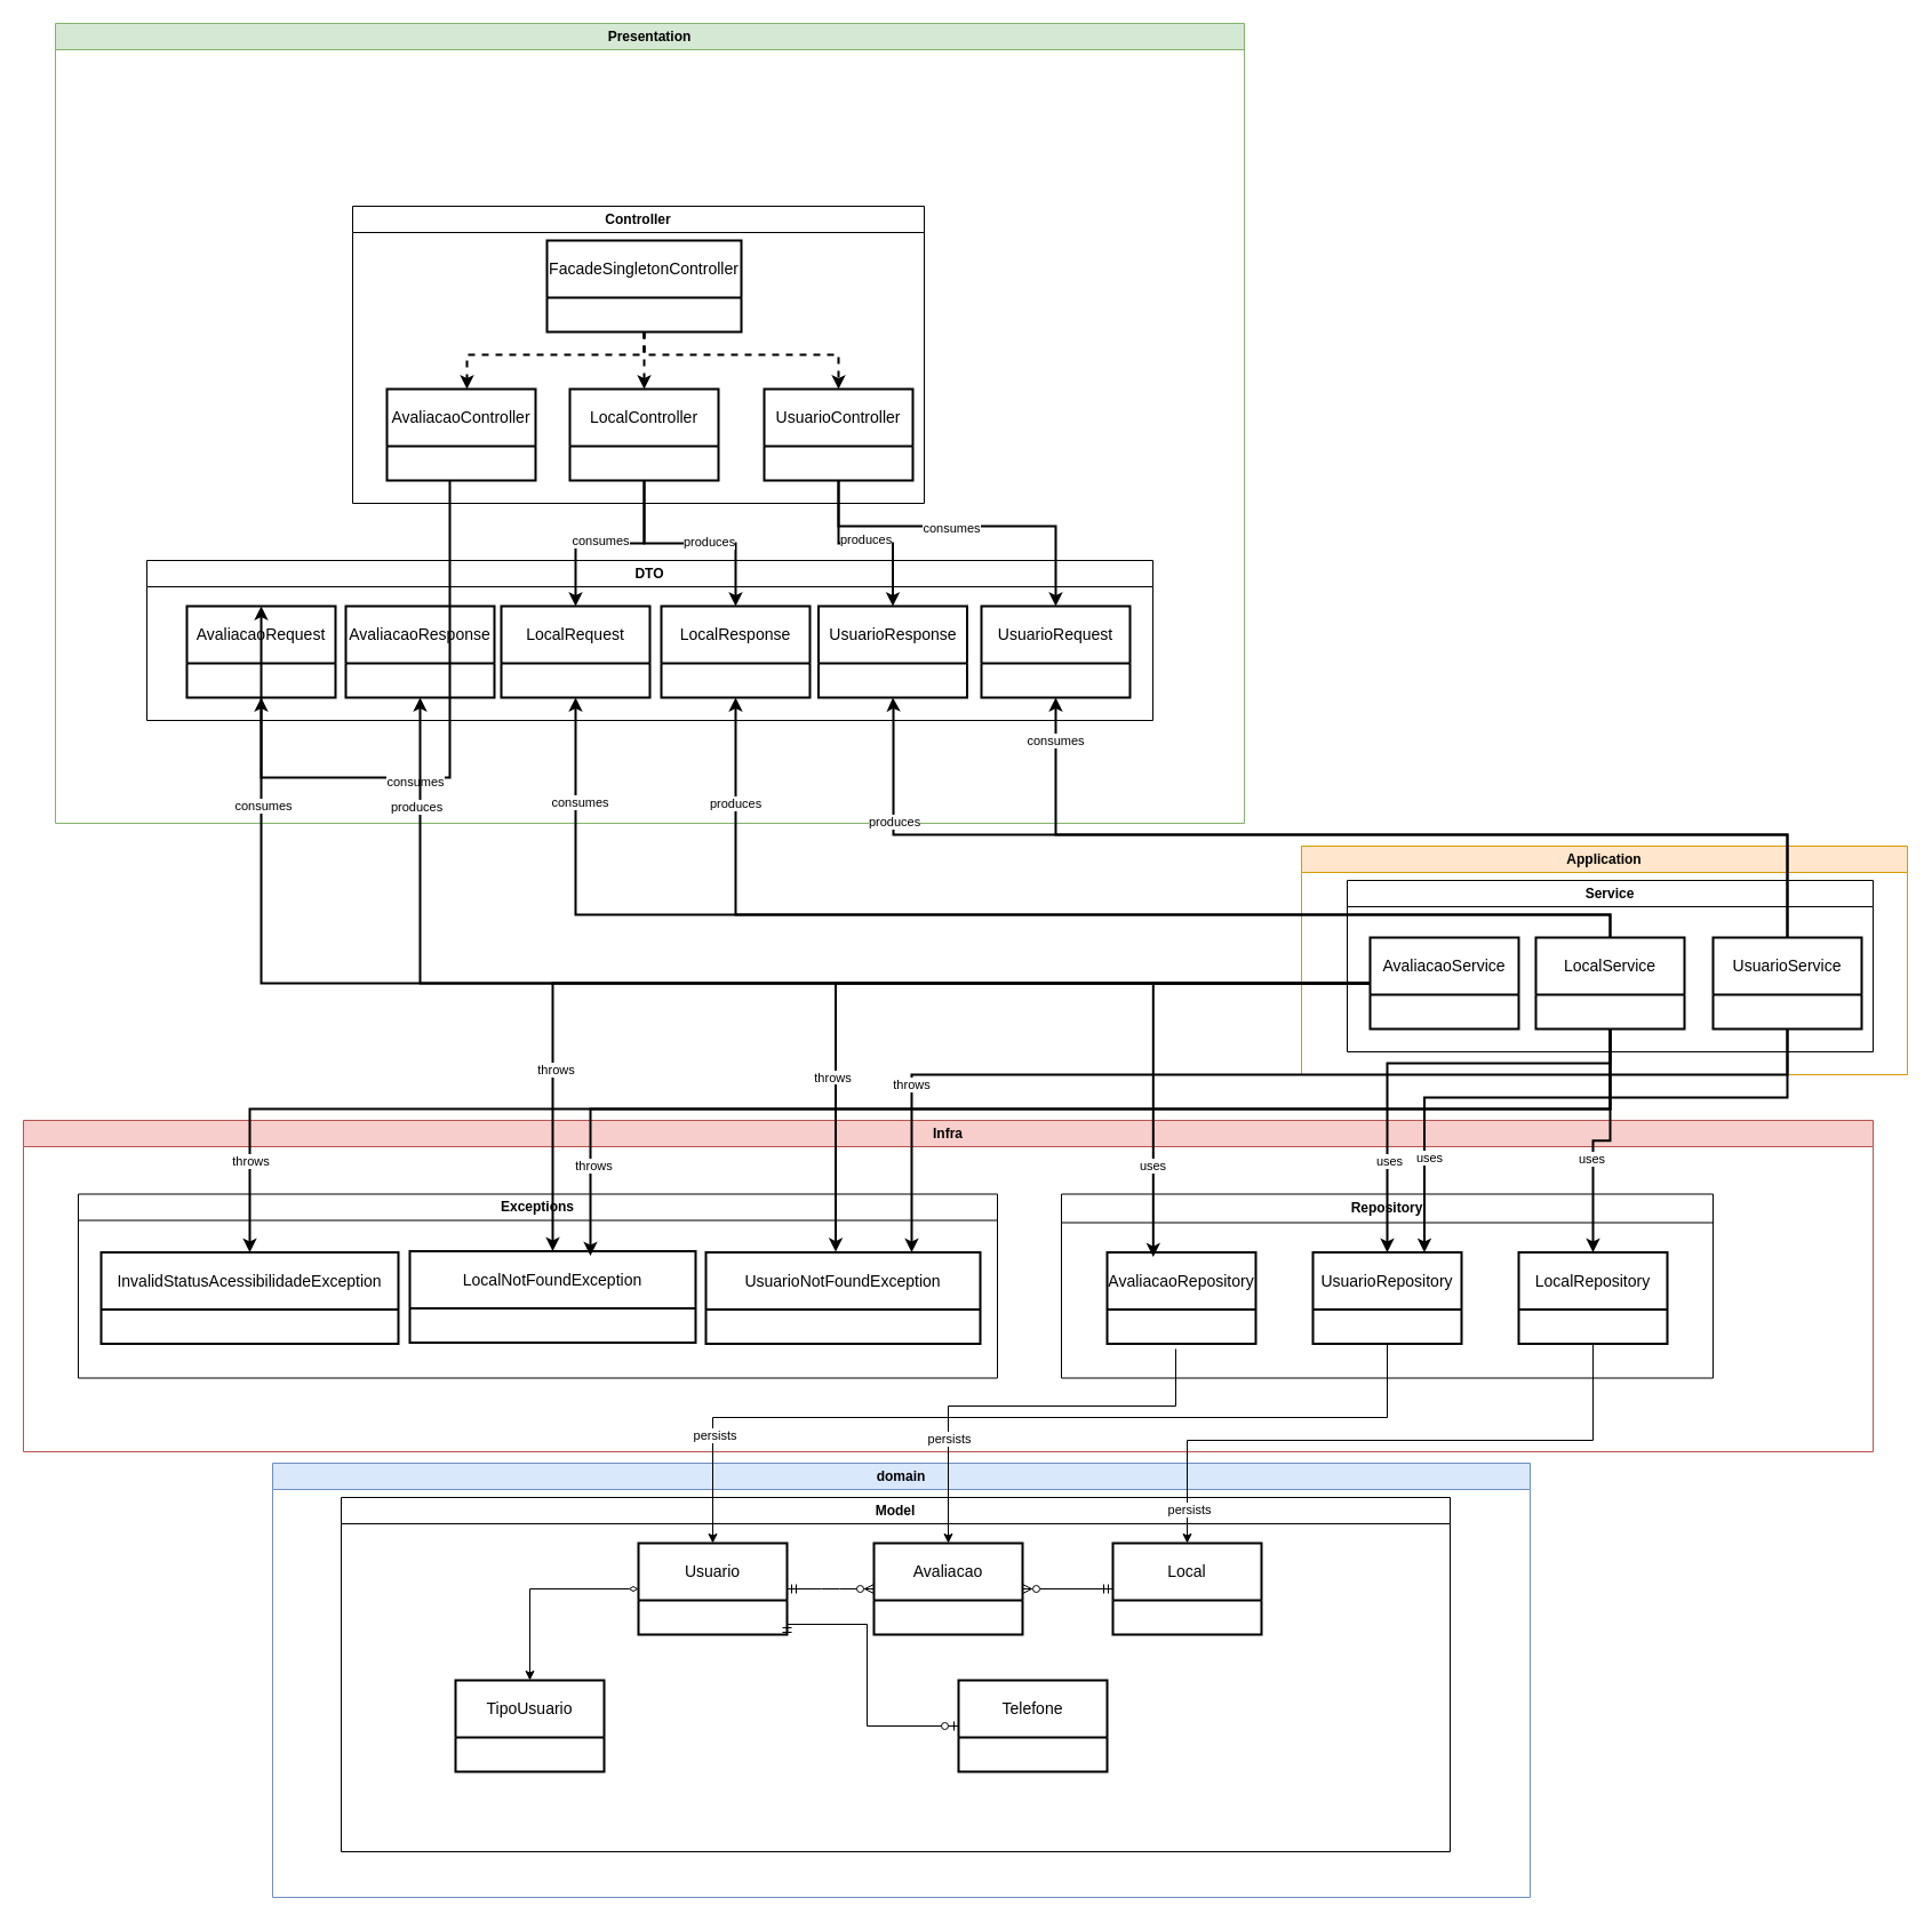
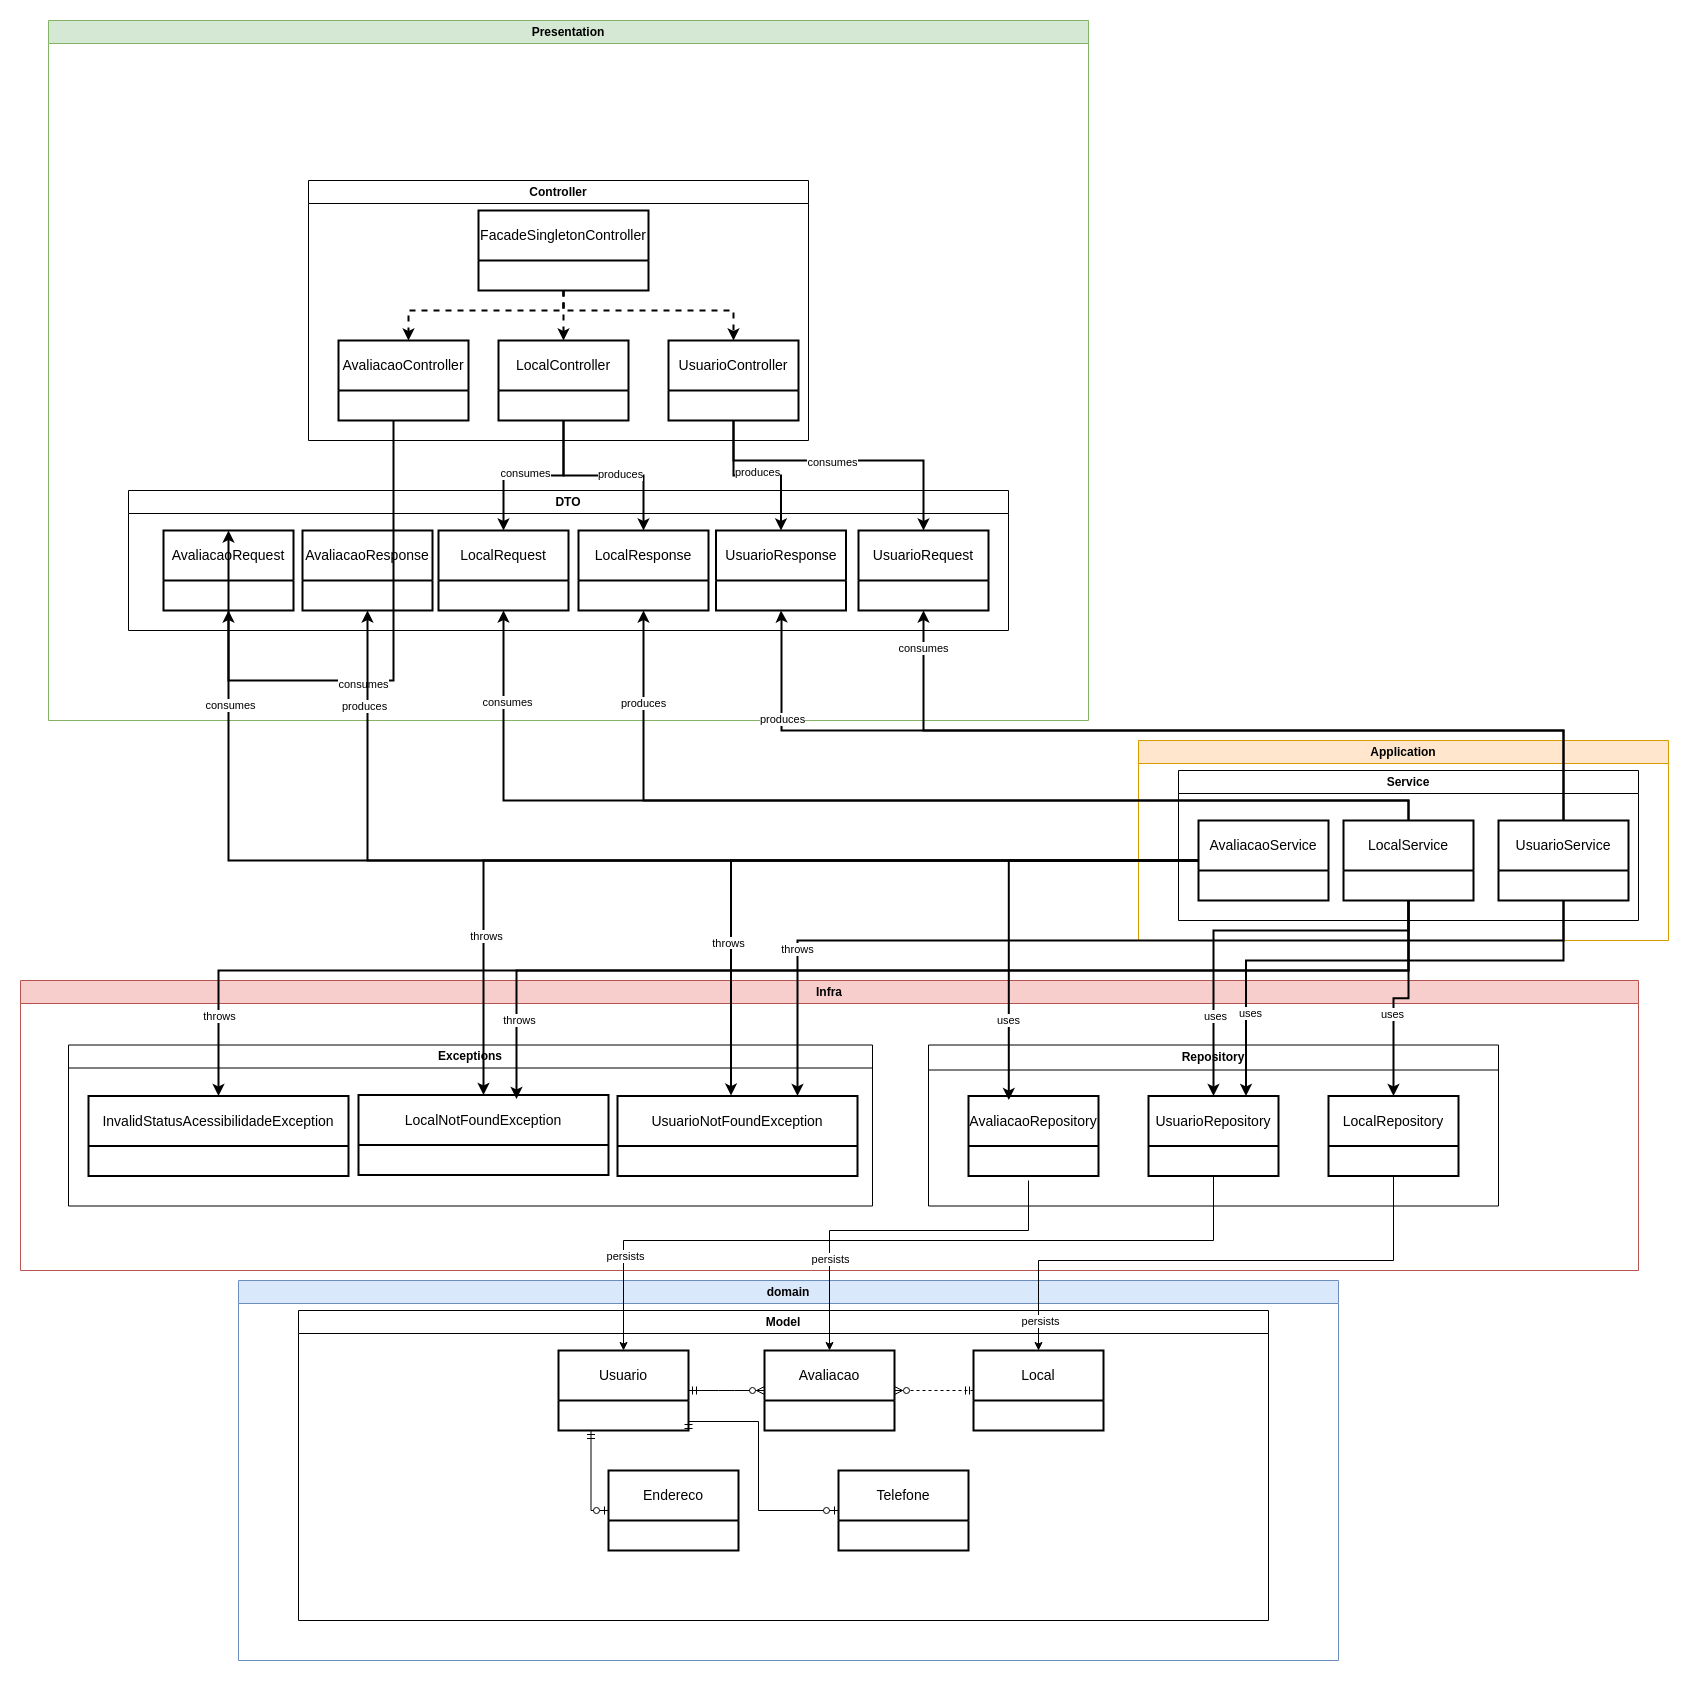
- <mxCell id="49" style="edgeStyle=orthogonalEdgeStyle;rounded=0;orthogonalLoop=1;jettySize=auto;html=1;entryX=0.5;entryY=0;entryDx=0;entryDy=0;endArrow=classic;endFill=1;startArrow=diamondThin;startFill=0;" edge="1" parent="43" source="50" target="48"><mxGeometry relative="1" as="geometry" /></mxCell>
- <mxCell id="44" style="edgeStyle=orthogonalEdgeStyle;rounded=0;orthogonalLoop=1;jettySize=auto;html=1;entryX=1;entryY=0.5;entryDx=0;entryDy=0;startArrow=ERmandOne;startFill=0;endArrow=ERzeroToMany;endFill=0;" edge="1" parent="43" source="45" target="53"><mxGeometry relative="1" as="geometry" /></mxCell>
+ <mxCell id="44" style="edgeStyle=orthogonalEdgeStyle;rounded=0;orthogonalLoop=1;jettySize=auto;html=1;entryX=1;entryY=0.5;entryDx=0;entryDy=0;startArrow=ERmandOne;startFill=0;endArrow=ERzeroToMany;endFill=0;dashed=1;" edge="1" parent="43" source="45" target="53"><mxGeometry relative="1" as="geometry" /></mxCell>
+ <mxCell id="54" value="" style="fontSize=12;html=1;endArrow=ERzeroToOne;startArrow=ERmandOne;rounded=0;entryX=0;entryY=0.5;entryDx=0;entryDy=0;exitX=0.25;exitY=1;exitDx=0;exitDy=0;edgeStyle=orthogonalEdgeStyle;" edge="1" parent="43" source="50" target="47"><mxGeometry width="100" height="100" relative="1" as="geometry"><mxPoint x="320" y="180" as="sourcePoint" /><mxPoint x="420" y="80" as="targetPoint" /></mxGeometry></mxCell>
- <mxCell id="48" value="TipoUsuario" style="swimlane;childLayout=stackLayout;horizontal=1;startSize=50;horizontalStack=0;rounded=0;fontSize=14;fontStyle=0;strokeWidth=2;resizeParent=0;resizeLast=1;shadow=0;dashed=0;align=center;arcSize=4;whiteSpace=wrap;html=1;" vertex="1" parent="43"><mxGeometry x="160" y="190" width="130" height="80" as="geometry" /></mxCell>
+ <mxCell id="47" value="Endereco" style="swimlane;childLayout=stackLayout;horizontal=1;startSize=50;horizontalStack=0;rounded=0;fontSize=14;fontStyle=0;strokeWidth=2;resizeParent=0;resizeLast=1;shadow=0;dashed=0;align=center;arcSize=4;whiteSpace=wrap;html=1;" vertex="1" parent="43"><mxGeometry x="370" y="190" width="130" height="80" as="geometry" /></mxCell>
